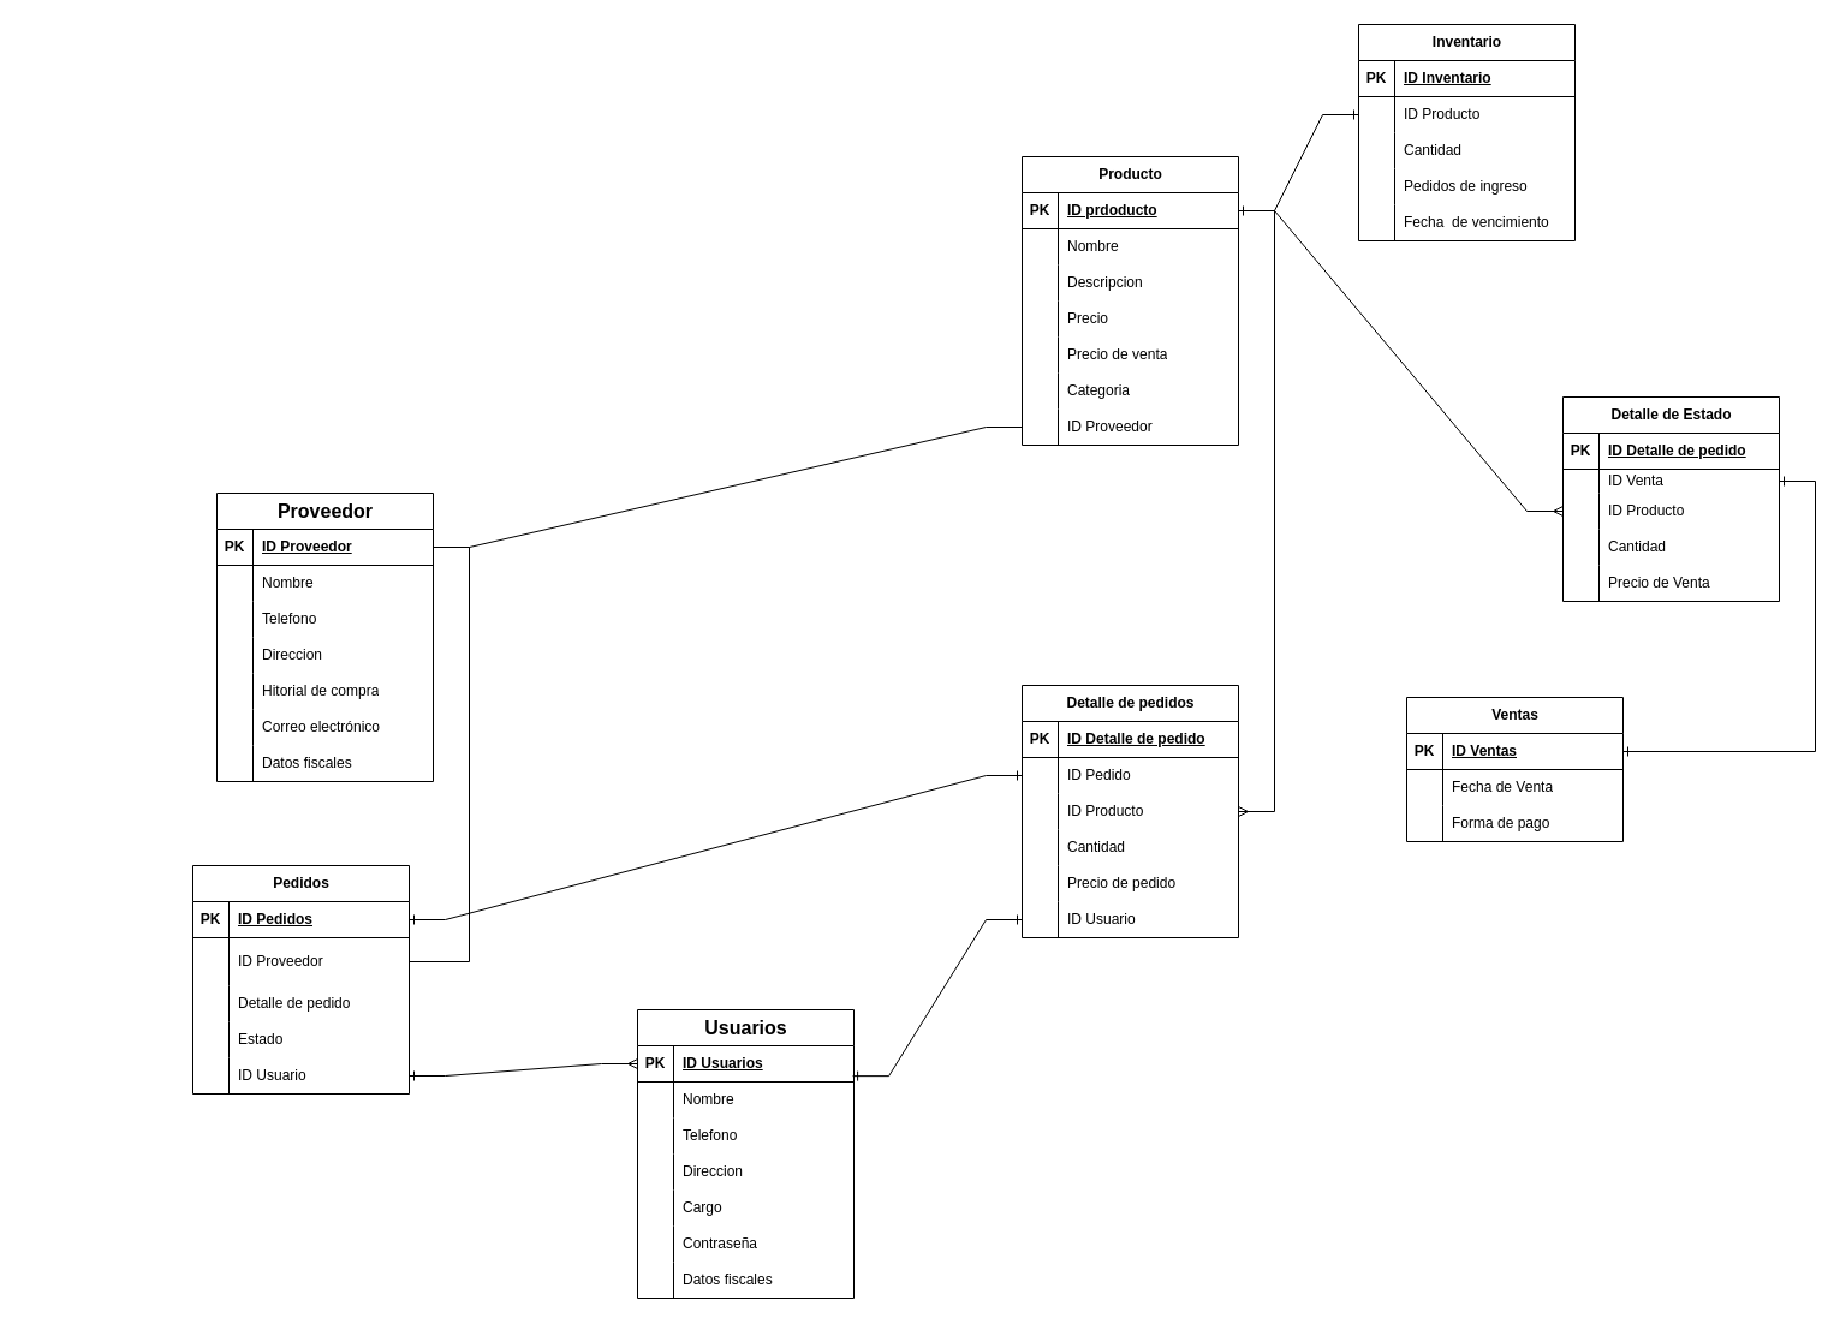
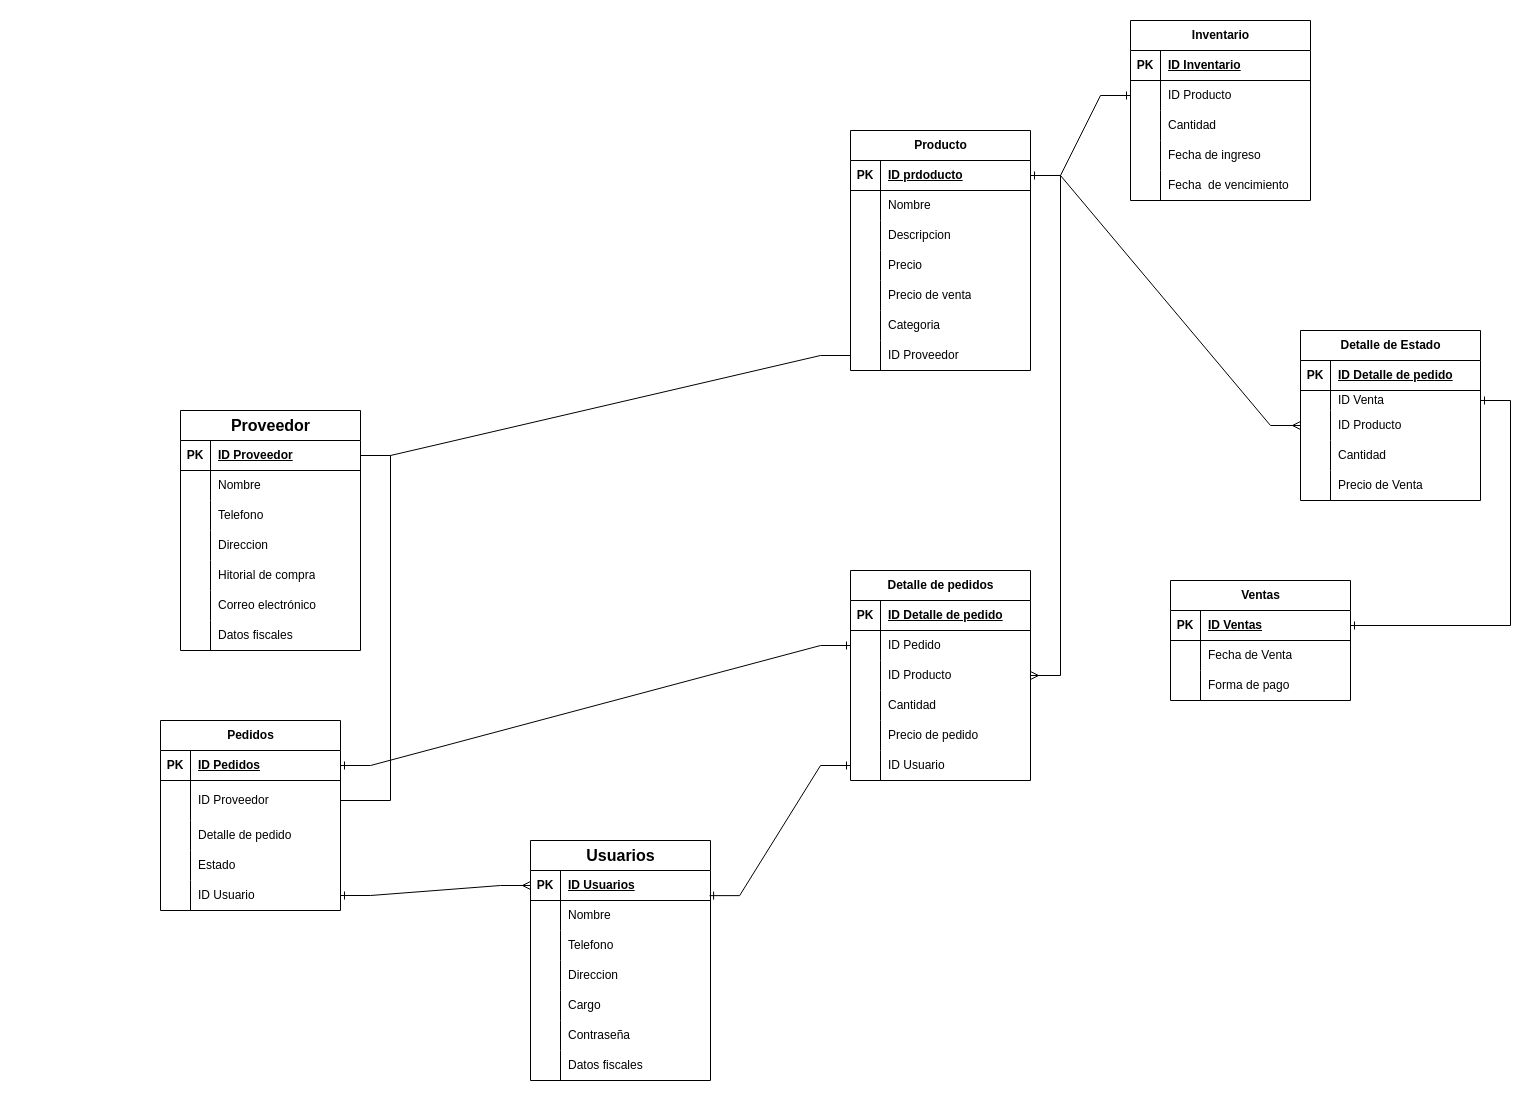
- <mxCell id="58" value="Pedidos de ingreso" style="shape=partialRectangle;connectable=0;fillColor=none;top=0;left=0;bottom=0;right=0;align=left;spacingLeft=6;overflow=hidden;whiteSpace=wrap;html=1;" vertex="1" parent="56"><mxGeometry x="30" width="150" height="30" as="geometry"><mxRectangle width="150" height="30" as="alternateBounds" /></mxGeometry></mxCell>
+ <mxCell id="58" value="Fecha de ingreso" style="shape=partialRectangle;connectable=0;fillColor=none;top=0;left=0;bottom=0;right=0;align=left;spacingLeft=6;overflow=hidden;whiteSpace=wrap;html=1;" vertex="1" parent="56"><mxGeometry x="30" width="150" height="30" as="geometry"><mxRectangle width="150" height="30" as="alternateBounds" /></mxGeometry></mxCell>
